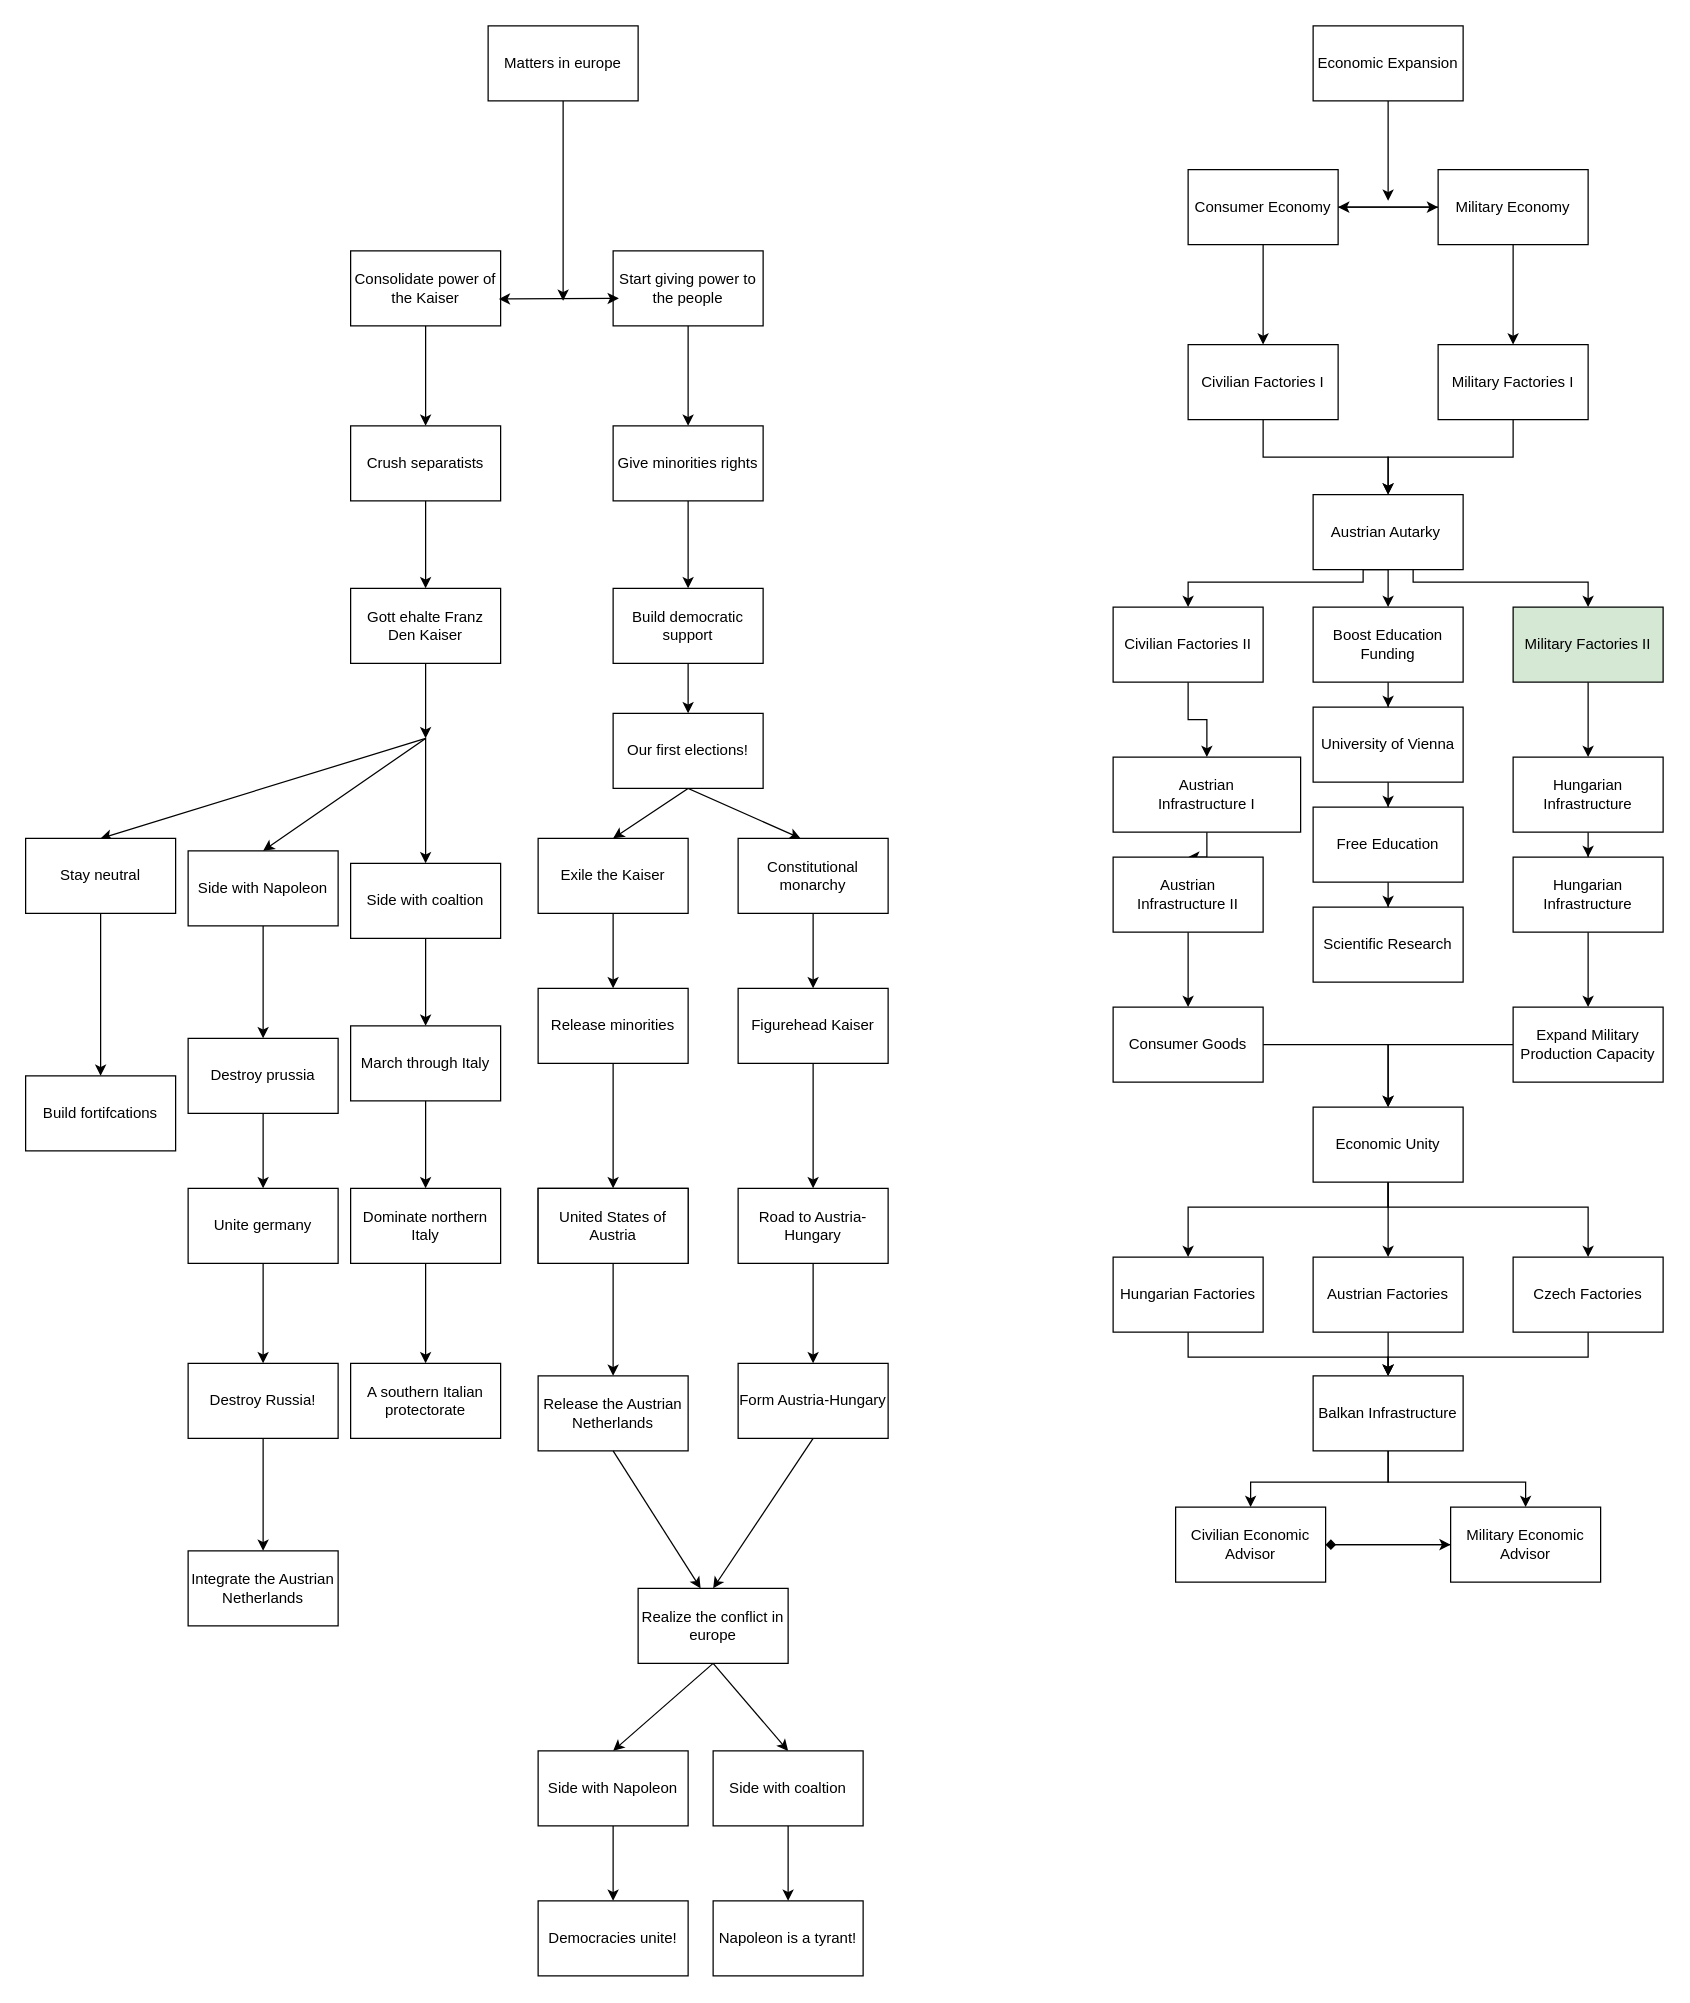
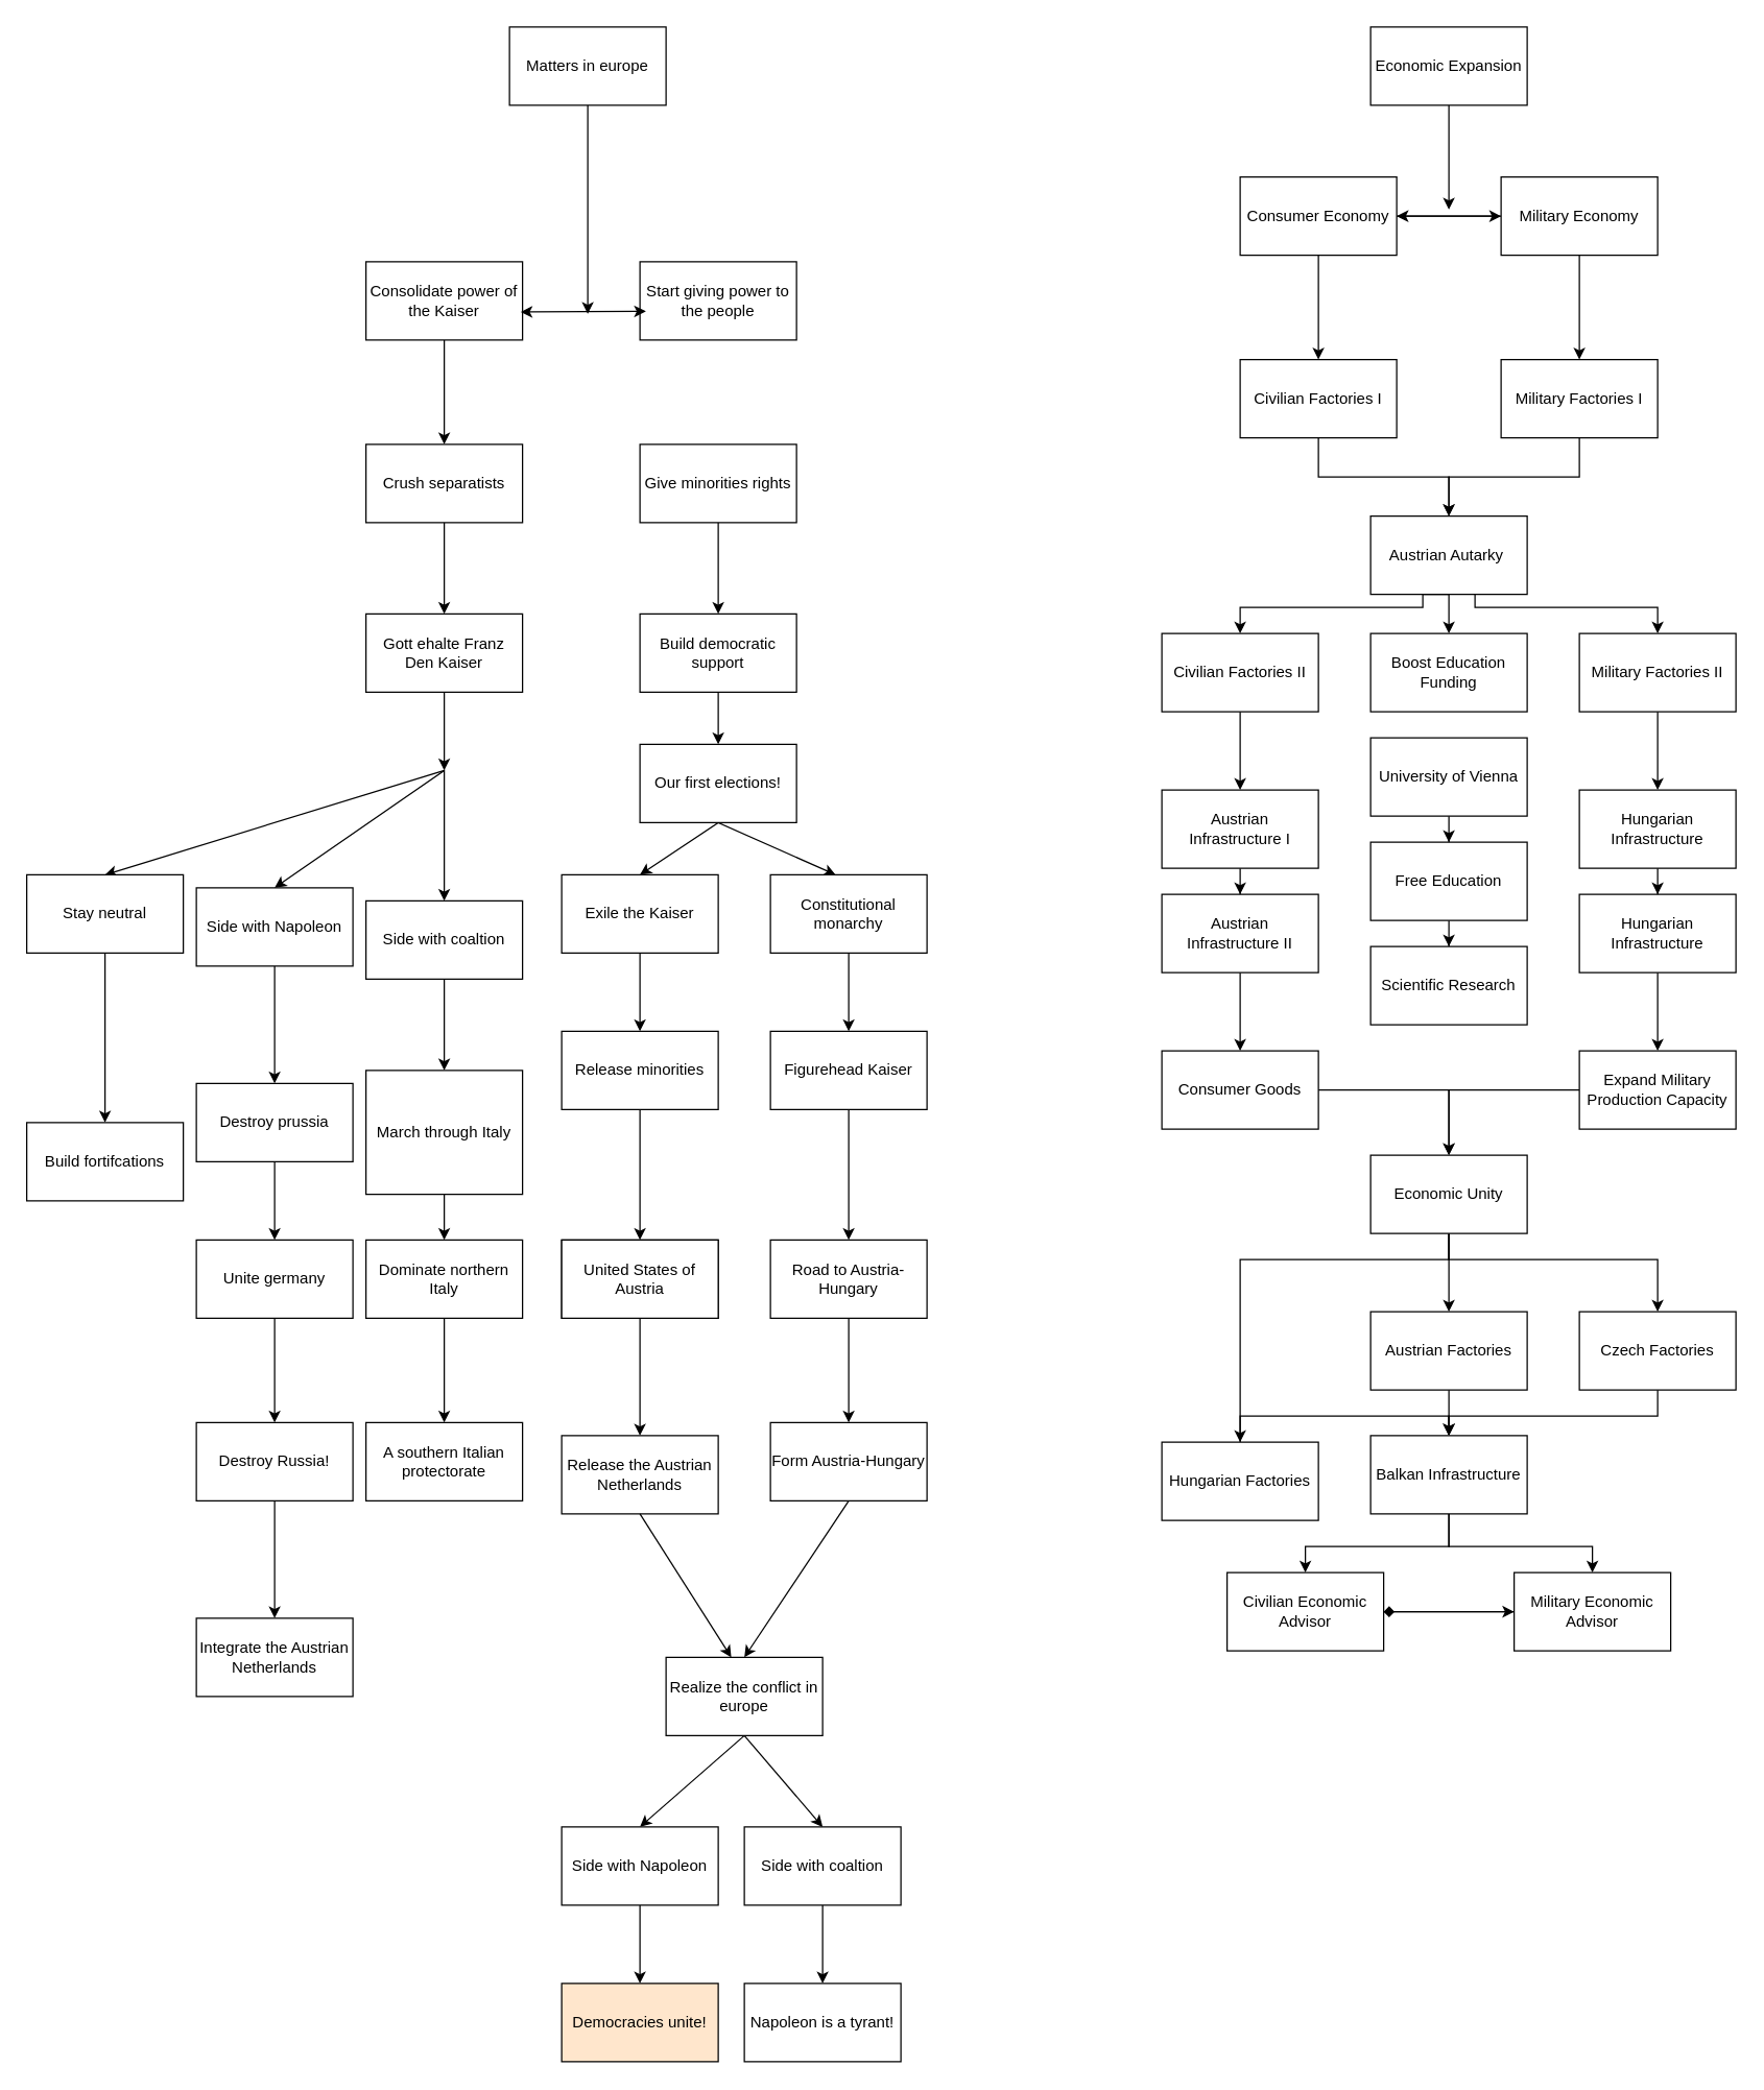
- <mxCell id="10" value="" style="endArrow=classic;html=1;rounded=0;exitX=0.5;exitY=1;exitDx=0;exitDy=0;entryX=0.5;entryY=0;entryDx=0;entryDy=0;" parent="1" source="5" target="9" edge="1"><mxGeometry width="50" height="50" relative="1" as="geometry"><mxPoint x="410" y="340" as="sourcePoint" /><mxPoint x="460" y="290" as="targetPoint" /></mxGeometry></mxCell>
- <mxCell id="85" value="Military Factories II" style="rounded=0;whiteSpace=wrap;html=1;fillColor=#d5e8d4;" vertex="1" parent="1"><mxGeometry x="1210" y="485" width="120" height="60" as="geometry" /></mxCell>
+ <mxCell id="85" value="Military Factories II" style="rounded=0;whiteSpace=wrap;html=1;" vertex="1" parent="1"><mxGeometry x="1210" y="485" width="120" height="60" as="geometry" /></mxCell>
- <mxCell id="86" style="edgeStyle=orthogonalEdgeStyle;rounded=0;orthogonalLoop=1;jettySize=auto;html=1;" edge="1" parent="1" source="87" target="89"><mxGeometry relative="1" as="geometry"><mxPoint x="1110" y="565" as="targetPoint" /></mxGeometry></mxCell>
- <mxCell id="111" value="Austrian &lt;br&gt;Infrastructure I" style="rounded=0;whiteSpace=wrap;html=1;" vertex="1" parent="1"><mxGeometry x="890" y="605" width="150" height="60" as="geometry" /></mxCell>
+ <mxCell id="111" value="Austrian &lt;br&gt;Infrastructure I" style="rounded=0;whiteSpace=wrap;html=1;" vertex="1" parent="1"><mxGeometry x="890" y="605" width="120" height="60" as="geometry" /></mxCell>
- <mxCell id="35" value="March through Italy" style="rounded=0;whiteSpace=wrap;html=1;" parent="1" vertex="1"><mxGeometry x="280" y="820" width="120" height="60" as="geometry" /></mxCell>
+ <mxCell id="35" value="March through Italy" style="rounded=0;whiteSpace=wrap;html=1;" parent="1" vertex="1"><mxGeometry x="280" y="820" width="120" height="95" as="geometry" /></mxCell>
- <mxCell id="102" value="Hungarian Factories" style="rounded=0;whiteSpace=wrap;html=1;" vertex="1" parent="1"><mxGeometry x="890" y="1005" width="120" height="60" as="geometry" /></mxCell>
+ <mxCell id="102" value="Hungarian Factories" style="rounded=0;whiteSpace=wrap;html=1;" vertex="1" parent="1"><mxGeometry x="890" y="1105" width="120" height="60" as="geometry" /></mxCell>
- <mxCell id="60" value="Democracies unite!" style="rounded=0;whiteSpace=wrap;html=1;" parent="1" vertex="1"><mxGeometry x="430" y="1520" width="120" height="60" as="geometry" /></mxCell>
+ <mxCell id="60" value="Democracies unite!" style="rounded=0;whiteSpace=wrap;html=1;fillColor=#ffe6cc;" parent="1" vertex="1"><mxGeometry x="430" y="1520" width="120" height="60" as="geometry" /></mxCell>
